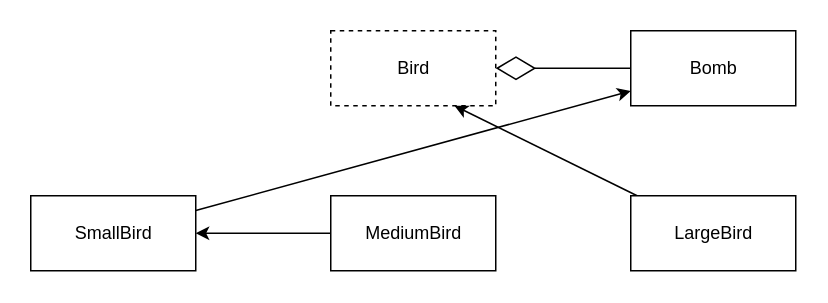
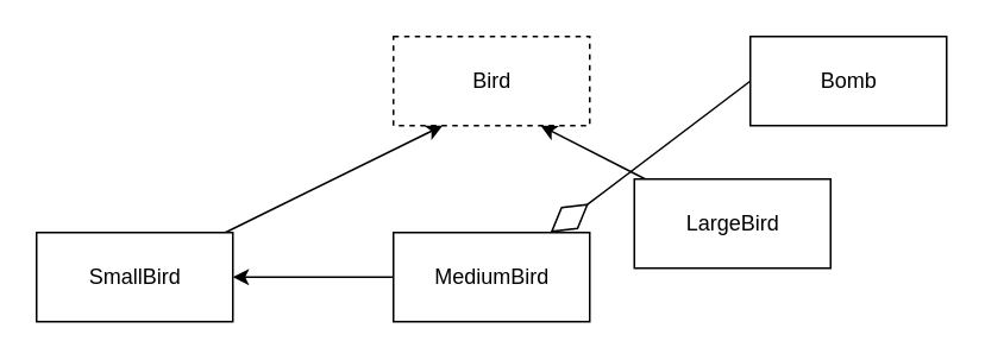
- <mxCell id="10" value="" style="endArrow=diamondThin;endFill=0;endSize=24;html=1;entryX=1;entryY=0.5;entryDx=0;entryDy=0;exitX=0;exitY=0.5;exitDx=0;exitDy=0;" edge="1" parent="1" source="9" target="2"><mxGeometry width="160" relative="1" as="geometry"><mxPoint x="200" y="100" as="sourcePoint" /><mxPoint x="360" y="100" as="targetPoint" /></mxGeometry></mxCell>
+ <mxCell id="10" value="" style="endArrow=diamondThin;endFill=0;endSize=24;html=1;exitX=0;exitY=0.5;exitDx=0;exitDy=0;" edge="1" parent="1" source="9" target="4"><mxGeometry width="160" relative="1" as="geometry"><mxPoint x="200" y="100" as="sourcePoint" /><mxPoint x="360" y="100" as="targetPoint" /></mxGeometry></mxCell>
- <mxCell id="5" style="edgeStyle=none;html=1;" edge="1" parent="1" source="6" target="9"><mxGeometry relative="1" as="geometry" /></mxCell>
+ <mxCell id="5" style="edgeStyle=none;html=1;entryX=0.25;entryY=1;entryDx=0;entryDy=0;" edge="1" parent="1" source="6" target="2"><mxGeometry relative="1" as="geometry" /></mxCell>
- <mxCell id="8" value="LargeBird" style="html=1;" vertex="1" parent="1"><mxGeometry x="420" y="130" width="110" height="50" as="geometry" /></mxCell>
+ <mxCell id="8" value="LargeBird" style="html=1;" vertex="1" parent="1"><mxGeometry x="355" y="100" width="110" height="50" as="geometry" /></mxCell>
